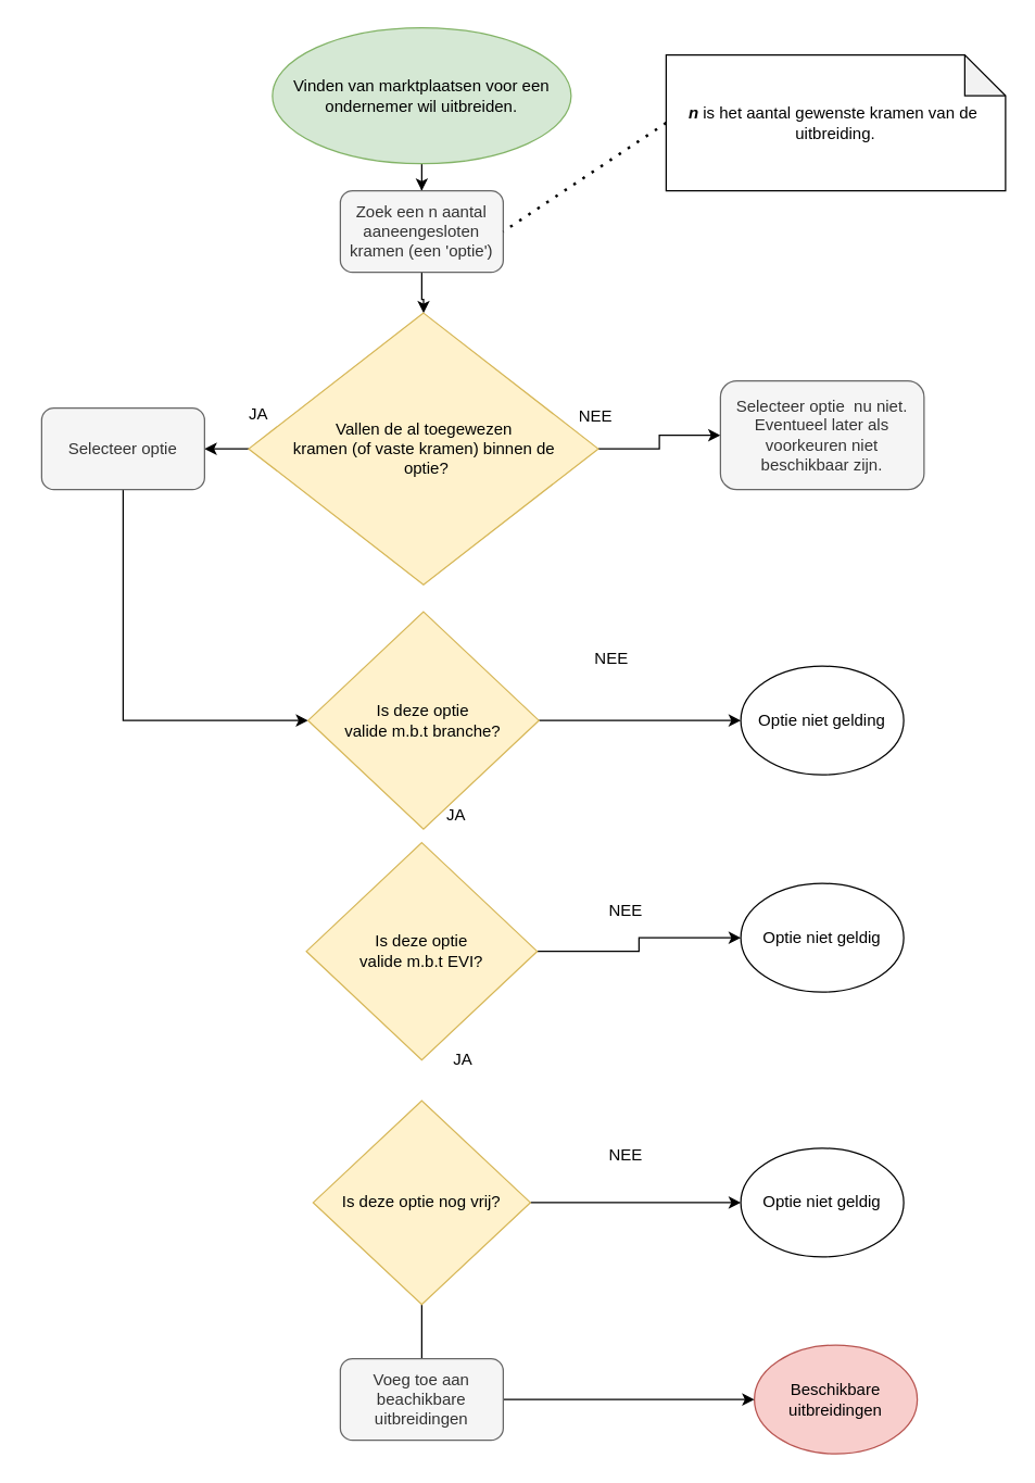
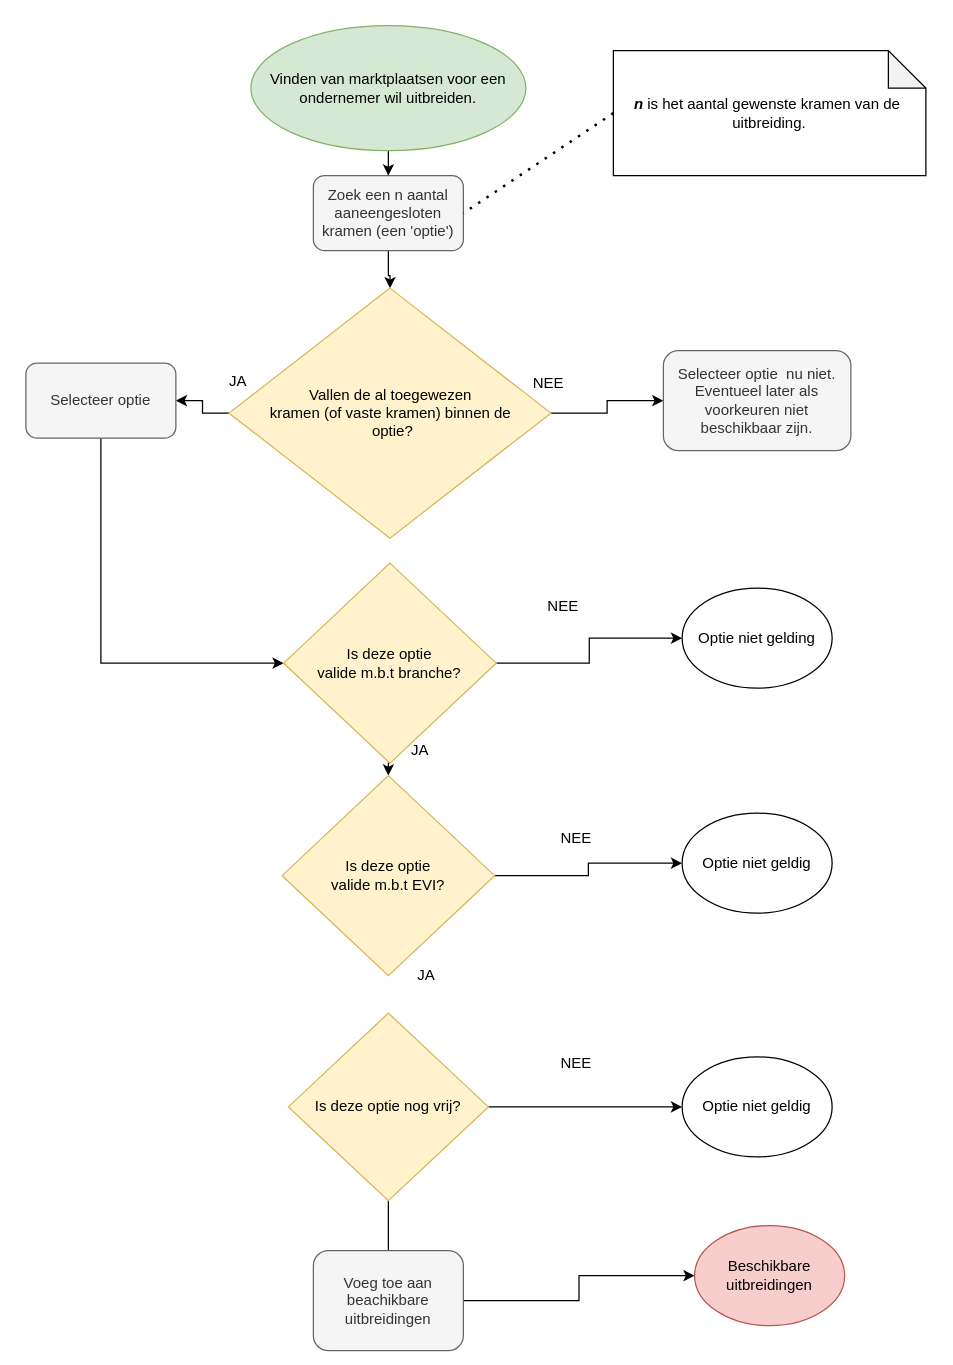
- <mxCell id="10" value="Selecteer optie" style="rounded=1;whiteSpace=wrap;html=1;fillColor=#f5f5f5;fontColor=#333333;strokeColor=#666666;" parent="1" vertex="1"><mxGeometry x="30" y="300" width="120" height="60" as="geometry" /></mxCell>
+ <mxCell id="10" value="Selecteer optie" style="rounded=1;whiteSpace=wrap;html=1;fillColor=#f5f5f5;fontColor=#333333;strokeColor=#666666;" parent="1" vertex="1"><mxGeometry x="20" y="290" width="120" height="60" as="geometry" /></mxCell>
- <mxCell id="19" value="Optie niet gelding" style="ellipse;whiteSpace=wrap;html=1;" parent="1" vertex="1"><mxGeometry x="545" y="490" width="120" height="80" as="geometry" /></mxCell>
+ <mxCell id="19" value="Optie niet gelding" style="ellipse;whiteSpace=wrap;html=1;" parent="1" vertex="1"><mxGeometry x="545" y="470" width="120" height="80" as="geometry" /></mxCell>
+ <mxCell id="17" style="edgeStyle=orthogonalEdgeStyle;rounded=0;orthogonalLoop=1;jettySize=auto;html=1;exitX=0.5;exitY=1;exitDx=0;exitDy=0;entryX=0.5;entryY=0;entryDx=0;entryDy=0;" parent="1" source="18" target="21" edge="1"><mxGeometry relative="1" as="geometry" /></mxCell>
- <mxCell id="34" value="Voeg toe aan beachikbare uitbreidingen" style="rounded=1;whiteSpace=wrap;html=1;fillColor=#f5f5f5;fontColor=#333333;strokeColor=#666666;" parent="1" vertex="1"><mxGeometry x="250" y="1000" width="120" height="60" as="geometry" /></mxCell>
+ <mxCell id="34" value="Voeg toe aan beachikbare uitbreidingen" style="rounded=1;whiteSpace=wrap;html=1;fillColor=#f5f5f5;fontColor=#333333;strokeColor=#666666;" parent="1" vertex="1"><mxGeometry x="250" y="1000" width="120" height="80" as="geometry" /></mxCell>
- <mxCell id="32" value="Beschikbare uitbreidingen" style="ellipse;whiteSpace=wrap;html=1;fillColor=#f8cecc;strokeColor=#b85450;" parent="1" vertex="1"><mxGeometry x="555" y="990" width="120" height="80" as="geometry" /></mxCell>
+ <mxCell id="32" value="Beschikbare uitbreidingen" style="ellipse;whiteSpace=wrap;html=1;fillColor=#f8cecc;strokeColor=#b85450;" parent="1" vertex="1"><mxGeometry x="555" y="980" width="120" height="80" as="geometry" /></mxCell>
